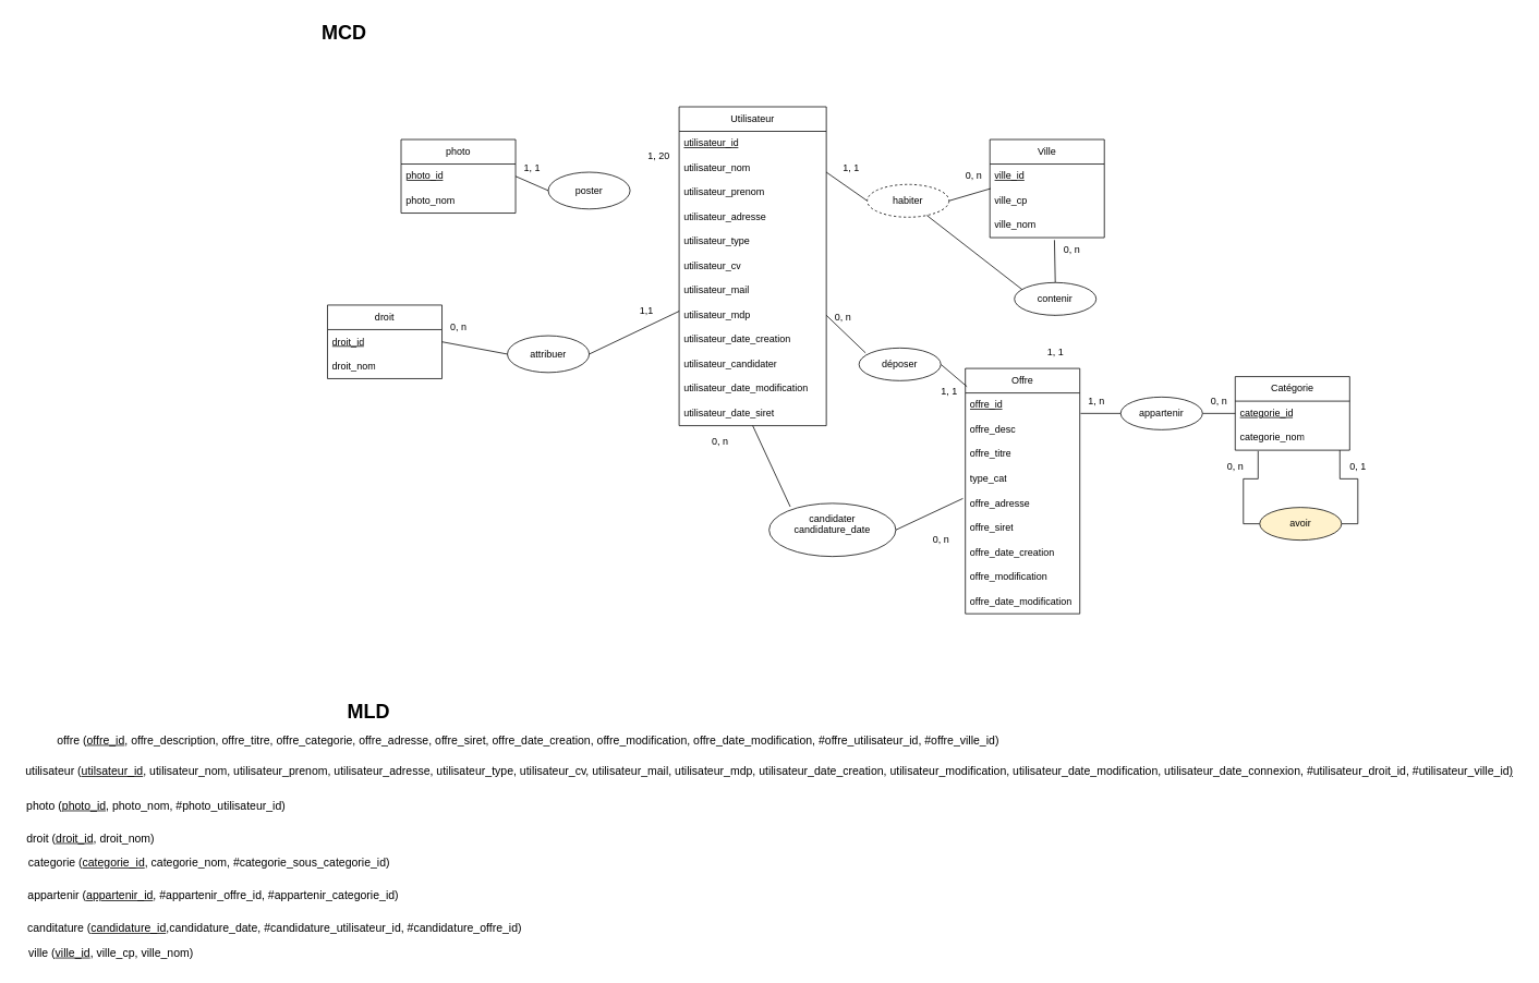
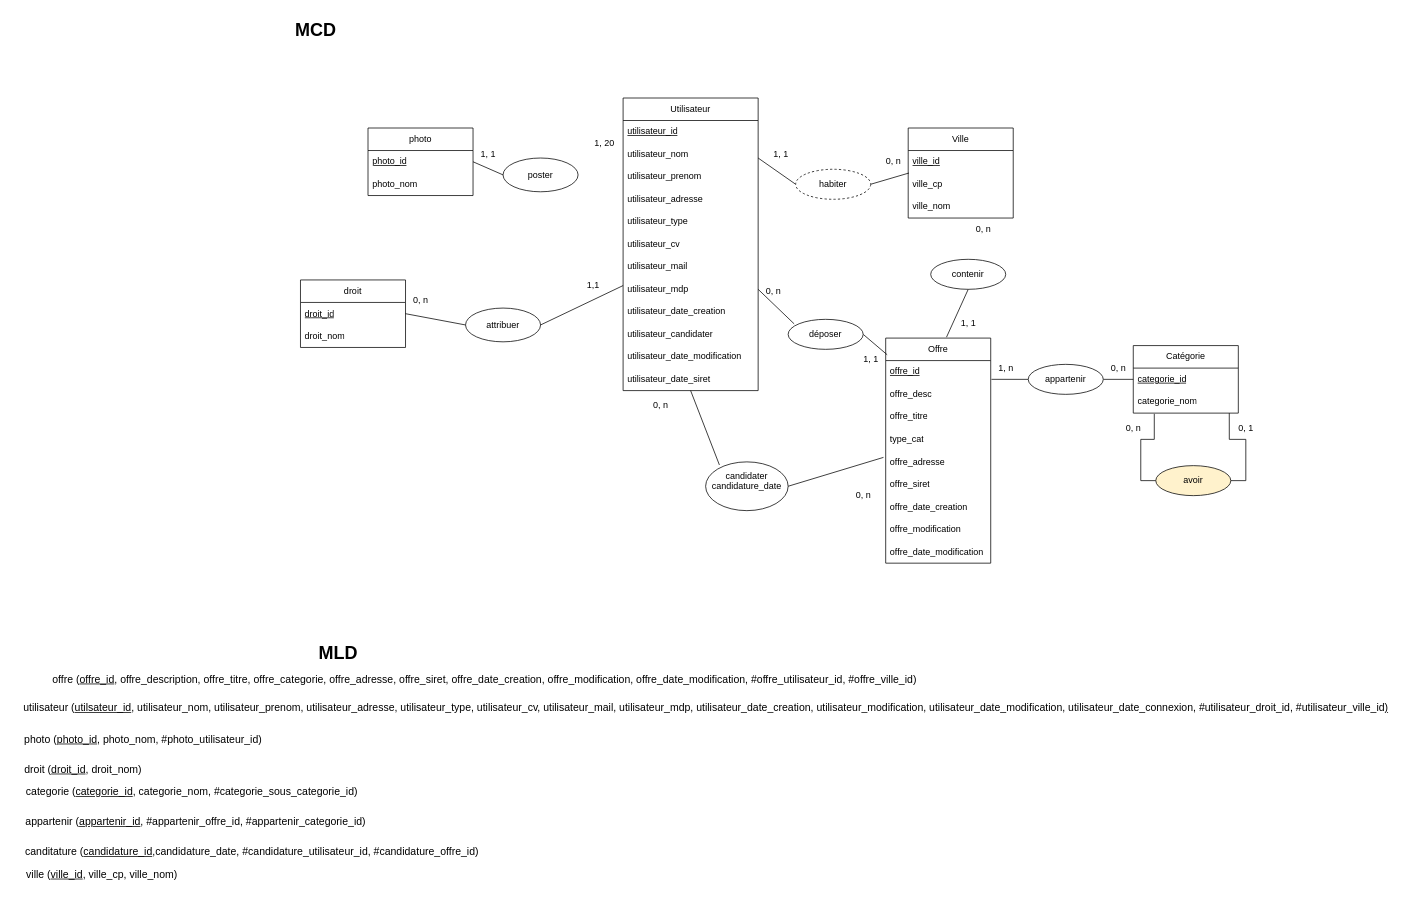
- <mxCell id="37" style="edgeStyle=none;rounded=0;orthogonalLoop=1;jettySize=auto;html=1;exitX=0.5;exitY=1;exitDx=0;exitDy=0;endArrow=none;endFill=0;" parent="1" source="38" target="35" edge="1"><mxGeometry relative="1" as="geometry" /></mxCell>
+ <mxCell id="37" style="edgeStyle=none;rounded=0;orthogonalLoop=1;jettySize=auto;html=1;exitX=0.5;exitY=1;exitDx=0;exitDy=0;entryX=0.579;entryY=-0.004;entryDx=0;entryDy=0;entryPerimeter=0;endArrow=none;endFill=0;" parent="1" source="38" target="2" edge="1"><mxGeometry relative="1" as="geometry" /></mxCell>
- <mxCell id="36" style="edgeStyle=none;rounded=0;orthogonalLoop=1;jettySize=auto;html=1;exitX=0.5;exitY=0;exitDx=0;exitDy=0;entryX=0.564;entryY=1.1;entryDx=0;entryDy=0;entryPerimeter=0;endArrow=none;endFill=0;" parent="1" source="38" target="32" edge="1"><mxGeometry relative="1" as="geometry" /></mxCell>
- <mxCell id="67" value="&lt;div&gt;candidater&lt;/div&gt;&lt;div&gt;candidature_date&lt;/div&gt;&lt;div&gt;&lt;br&gt;&lt;/div&gt;" style="ellipse;whiteSpace=wrap;html=1;" parent="1" vertex="1"><mxGeometry x="940" y="615" width="155" height="65" as="geometry" /></mxCell>
+ <mxCell id="67" value="&lt;div&gt;candidater&lt;/div&gt;&lt;div&gt;candidature_date&lt;/div&gt;&lt;div&gt;&lt;br&gt;&lt;/div&gt;" style="ellipse;whiteSpace=wrap;html=1;" parent="1" vertex="1"><mxGeometry x="940" y="615" width="110" height="65" as="geometry" /></mxCell>
